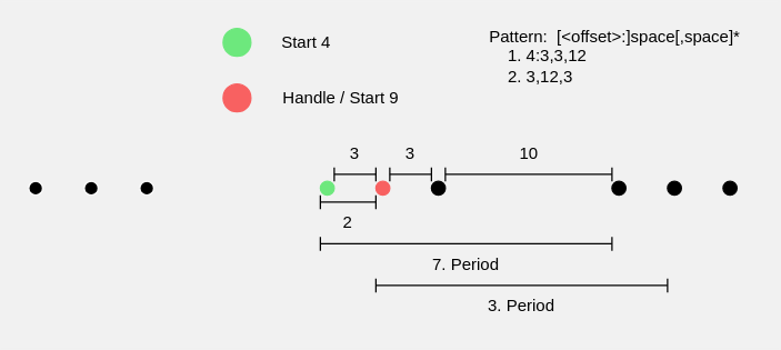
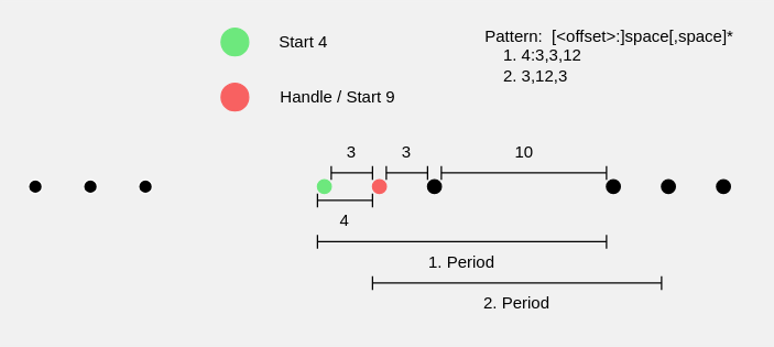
- <mxCell id="33" value="&lt;div&gt;2&lt;/div&gt;" style="text;html=1;fillColor=none;align=center;verticalAlign=middle;whiteSpace=wrap;rounded=0;" parent="1" vertex="1"><mxGeometry x="245" y="150" width="10" height="20" as="geometry" /></mxCell>
+ <mxCell id="33" value="&lt;div&gt;4&lt;/div&gt;" style="text;html=1;fillColor=none;align=center;verticalAlign=middle;whiteSpace=wrap;rounded=0;" parent="1" vertex="1"><mxGeometry x="245" y="150" width="10" height="20" as="geometry" /></mxCell>
- <mxCell id="44" value="7. Period" style="text;html=1;fillColor=none;align=center;verticalAlign=middle;whiteSpace=wrap;rounded=0;" parent="39" vertex="1"><mxGeometry x="70" y="10" width="70" height="20" as="geometry" /></mxCell>
+ <mxCell id="44" value="1. Period" style="text;html=1;fillColor=none;align=center;verticalAlign=middle;whiteSpace=wrap;rounded=0;" parent="39" vertex="1"><mxGeometry x="70" y="10" width="70" height="20" as="geometry" /></mxCell>
- <mxCell id="51" value="&lt;div&gt;3. Period&lt;/div&gt;" style="text;html=1;fillColor=none;align=center;verticalAlign=middle;whiteSpace=wrap;rounded=0;" parent="46" vertex="1"><mxGeometry x="70" y="10" width="70" height="20" as="geometry" /></mxCell>
+ <mxCell id="51" value="&lt;div&gt;2. Period&lt;/div&gt;" style="text;html=1;fillColor=none;align=center;verticalAlign=middle;whiteSpace=wrap;rounded=0;" parent="46" vertex="1"><mxGeometry x="70" y="10" width="70" height="20" as="geometry" /></mxCell>
